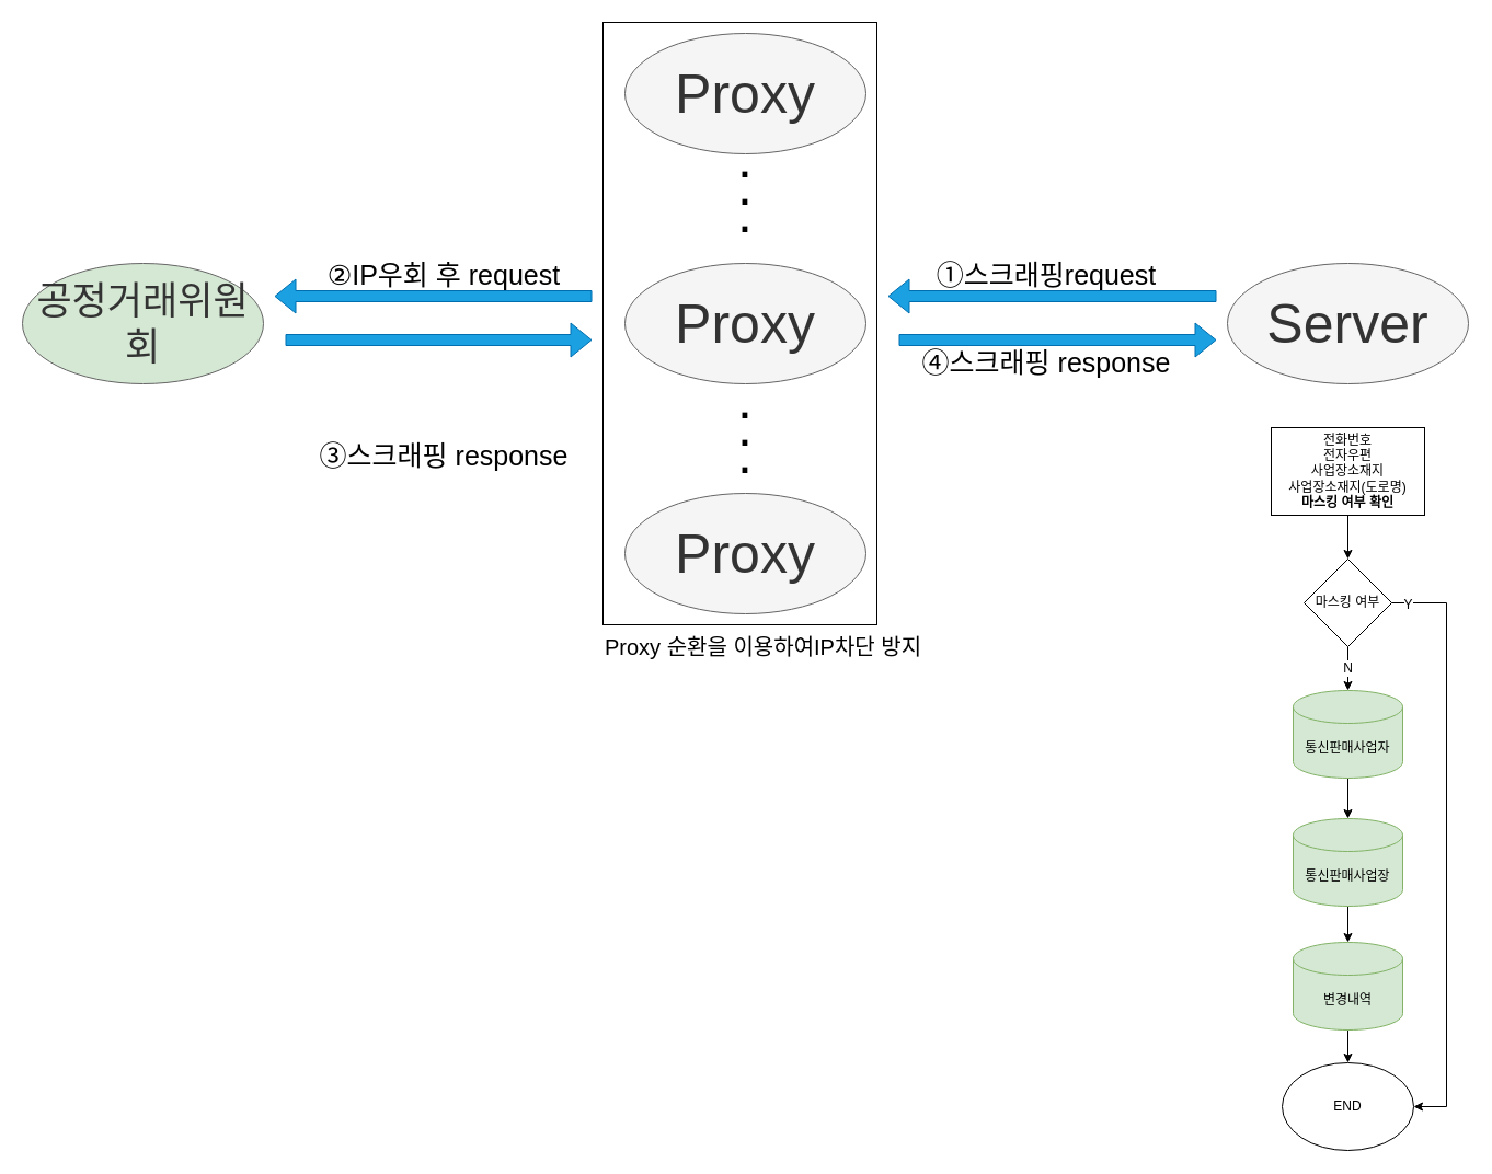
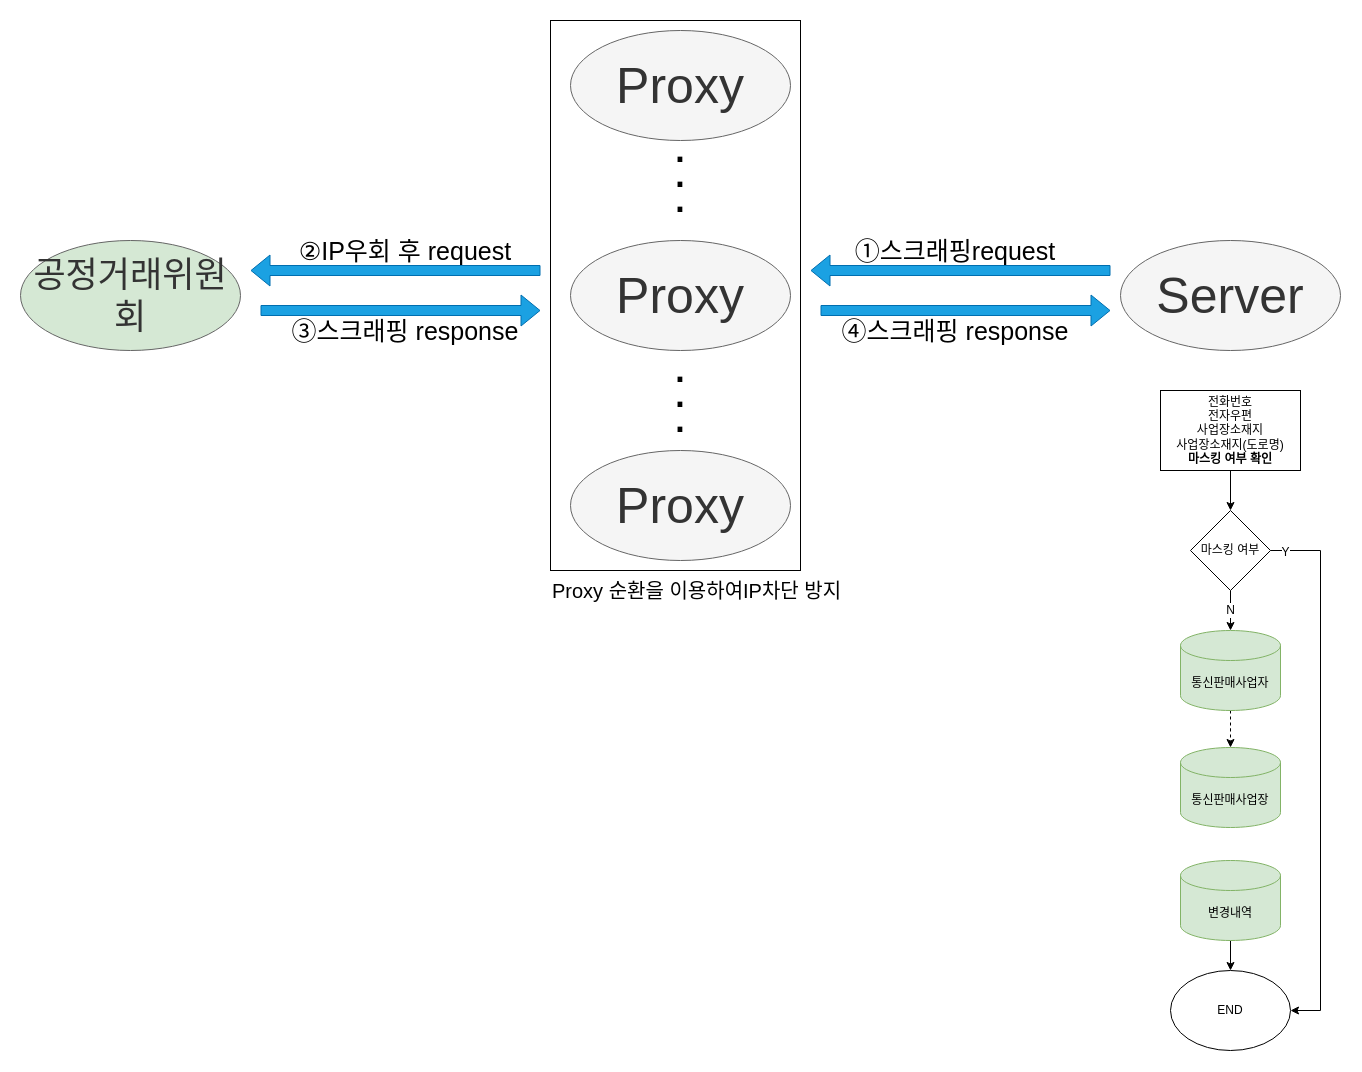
- <mxCell id="15" value="&lt;span style=&quot;font-family: , sans-serif ; background-color: rgb(255 , 255 , 255)&quot;&gt;&lt;font style=&quot;font-size: 25px&quot;&gt;③&lt;/font&gt;&lt;/span&gt;&lt;span style=&quot;background-color: rgb(255 , 255 , 255)&quot;&gt;스크래핑 response&lt;/span&gt;" style="text;html=1;strokeColor=none;fillColor=none;align=center;verticalAlign=middle;whiteSpace=wrap;rounded=0;fontSize=25;" vertex="1" parent="1"><mxGeometry x="290" y="405" width="230" height="20" as="geometry" /></mxCell>
+ <mxCell id="15" value="&lt;span style=&quot;font-family: , sans-serif ; background-color: rgb(255 , 255 , 255)&quot;&gt;&lt;font style=&quot;font-size: 25px&quot;&gt;③&lt;/font&gt;&lt;/span&gt;&lt;span style=&quot;background-color: rgb(255 , 255 , 255)&quot;&gt;스크래핑 response&lt;/span&gt;" style="text;html=1;strokeColor=none;fillColor=none;align=center;verticalAlign=middle;whiteSpace=wrap;rounded=0;fontSize=25;" vertex="1" parent="1"><mxGeometry x="290" y="320" width="230" height="20" as="geometry" /></mxCell>
- <mxCell id="23" value="" style="edgeStyle=orthogonalEdgeStyle;rounded=0;orthogonalLoop=1;jettySize=auto;html=1;fontSize=12;" edge="1" parent="1" source="24" target="26"><mxGeometry relative="1" as="geometry" /></mxCell>
+ <mxCell id="23" value="" style="edgeStyle=orthogonalEdgeStyle;rounded=0;orthogonalLoop=1;jettySize=auto;html=1;fontSize=12;dashed=1;" edge="1" parent="1" source="24" target="26"><mxGeometry relative="1" as="geometry" /></mxCell>
- <mxCell id="25" value="" style="edgeStyle=orthogonalEdgeStyle;rounded=0;orthogonalLoop=1;jettySize=auto;html=1;fontSize=12;" edge="1" parent="1" source="26" target="28"><mxGeometry relative="1" as="geometry" /></mxCell>
